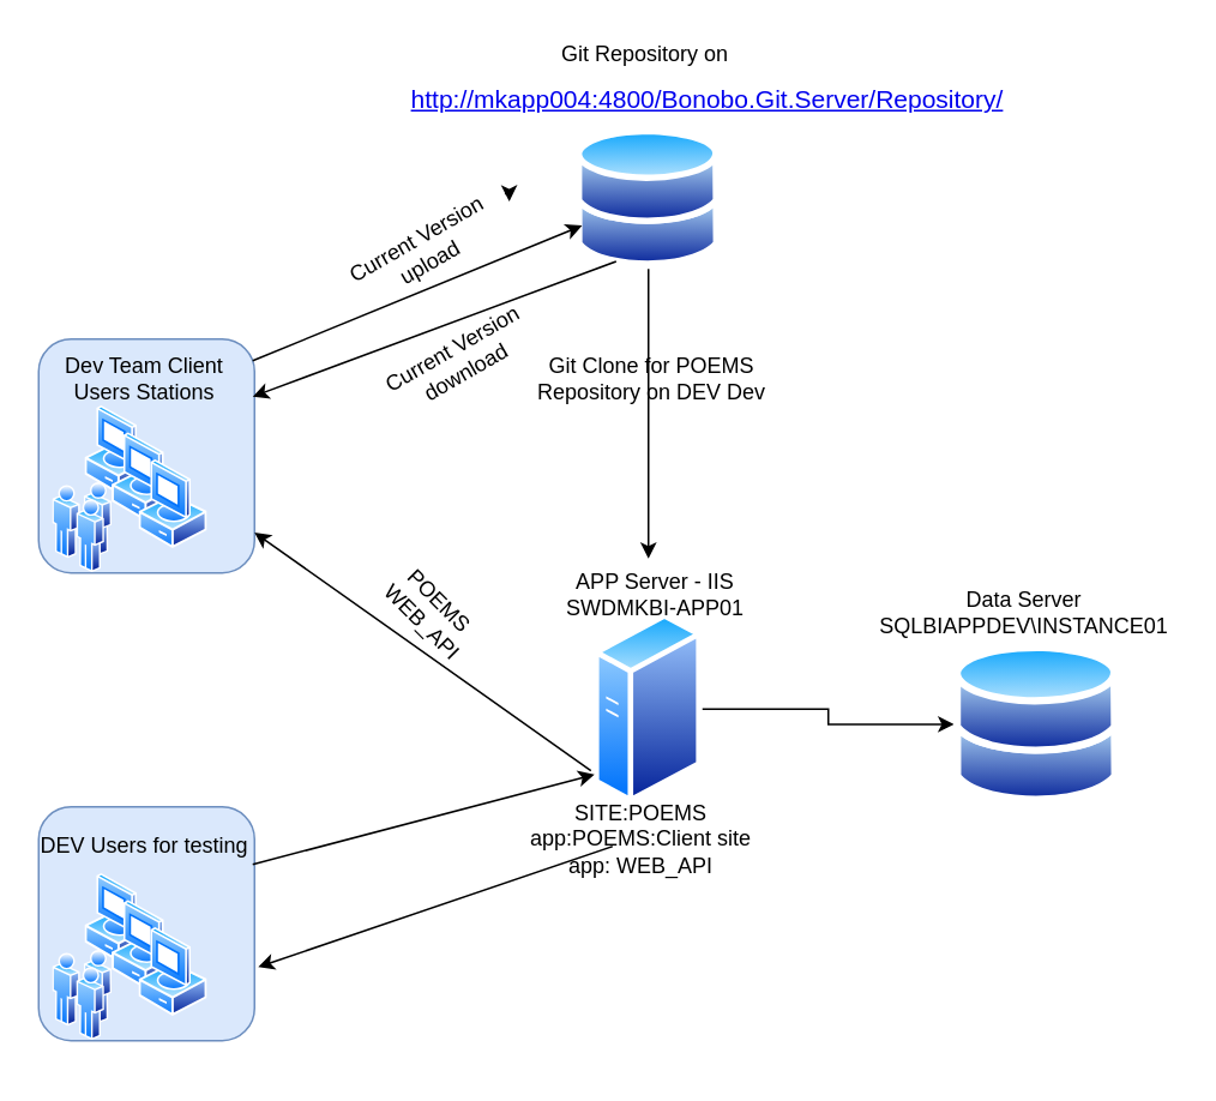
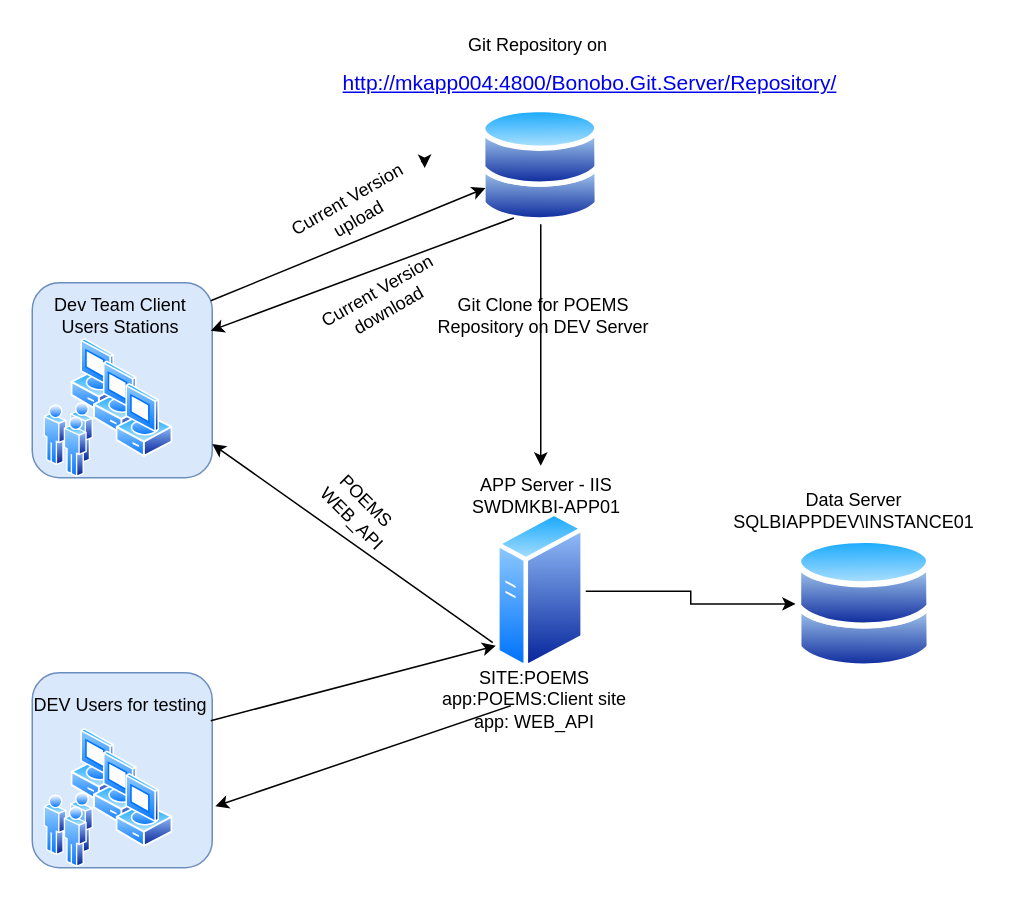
- <mxCell id="35" value="Git Clone for POEMS Repository on DEV Dev" style="text;html=1;strokeColor=none;fillColor=none;align=center;verticalAlign=middle;whiteSpace=wrap;rounded=0;" vertex="1" parent="1"><mxGeometry x="277" y="200" width="170" height="20" as="geometry" /></mxCell>
+ <mxCell id="35" value="Git Clone for POEMS Repository on DEV Server" style="text;html=1;strokeColor=none;fillColor=none;align=center;verticalAlign=middle;whiteSpace=wrap;rounded=0;" vertex="1" parent="1"><mxGeometry x="277" y="200" width="170" height="20" as="geometry" /></mxCell>
